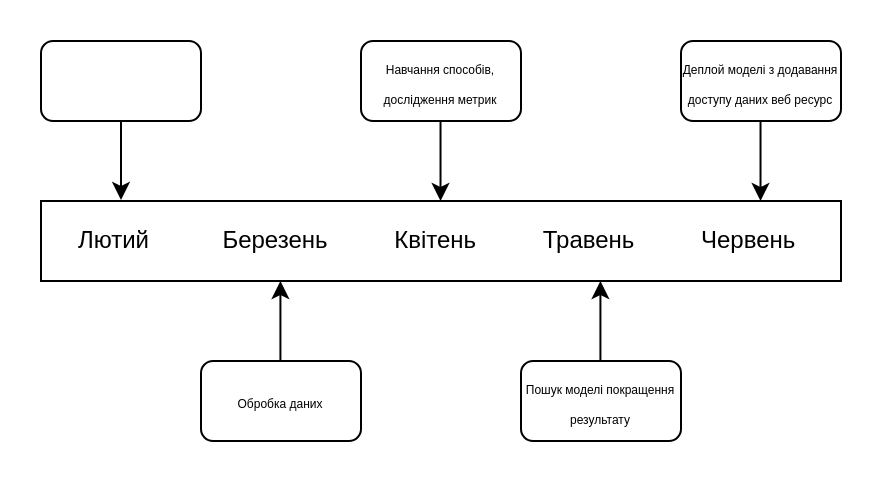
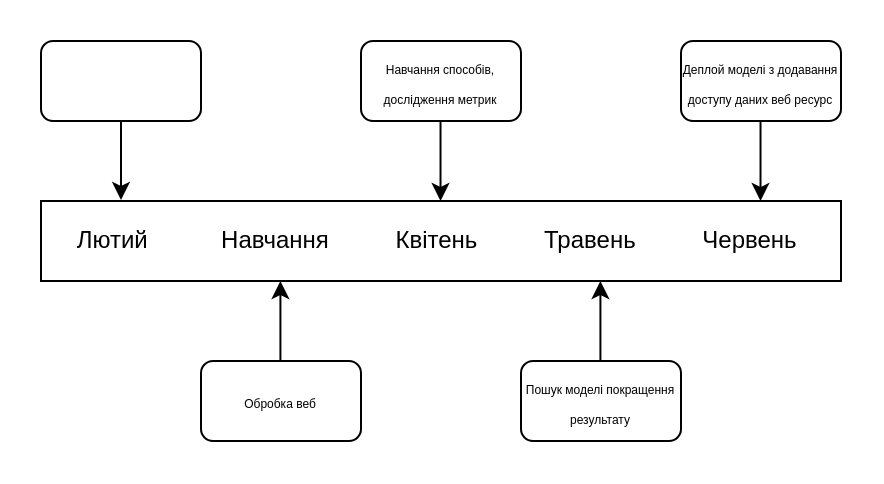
- <mxCell id="4" value="Лютий&amp;nbsp; &amp;nbsp; &amp;nbsp; &amp;nbsp; &amp;nbsp; &amp;nbsp;Березень&amp;nbsp; &amp;nbsp; &amp;nbsp; &amp;nbsp; &amp;nbsp; Квітень&amp;nbsp; &amp;nbsp; &amp;nbsp; &amp;nbsp; &amp;nbsp; Травень&amp;nbsp; &amp;nbsp; &amp;nbsp; &amp;nbsp; &amp;nbsp; Червень&amp;nbsp;" style="text;html=1;strokeColor=none;fillColor=none;align=center;verticalAlign=middle;whiteSpace=wrap;rounded=0;" vertex="1" parent="1"><mxGeometry x="30" y="110" width="380" height="20" as="geometry" /></mxCell>
+ <mxCell id="4" value="Лютий&amp;nbsp; &amp;nbsp; &amp;nbsp; &amp;nbsp; &amp;nbsp; &amp;nbsp;Навчання&amp;nbsp; &amp;nbsp; &amp;nbsp; &amp;nbsp; &amp;nbsp; Квітень&amp;nbsp; &amp;nbsp; &amp;nbsp; &amp;nbsp; &amp;nbsp; Травень&amp;nbsp; &amp;nbsp; &amp;nbsp; &amp;nbsp; &amp;nbsp; Червень&amp;nbsp;" style="text;html=1;strokeColor=none;fillColor=none;align=center;verticalAlign=middle;whiteSpace=wrap;rounded=0;" vertex="1" parent="1"><mxGeometry x="30" y="110" width="380" height="20" as="geometry" /></mxCell>
- <mxCell id="13" value="&lt;span style=&quot;font-size: 6px&quot;&gt;Обробка даних&lt;/span&gt;" style="text;html=1;strokeColor=none;fillColor=none;align=center;verticalAlign=middle;whiteSpace=wrap;rounded=0;" vertex="1" parent="1"><mxGeometry x="100" y="180" width="80" height="40" as="geometry" /></mxCell>
+ <mxCell id="13" value="&lt;span style=&quot;font-size: 6px&quot;&gt;Обробка веб&lt;/span&gt;" style="text;html=1;strokeColor=none;fillColor=none;align=center;verticalAlign=middle;whiteSpace=wrap;rounded=0;" vertex="1" parent="1"><mxGeometry x="100" y="180" width="80" height="40" as="geometry" /></mxCell>
